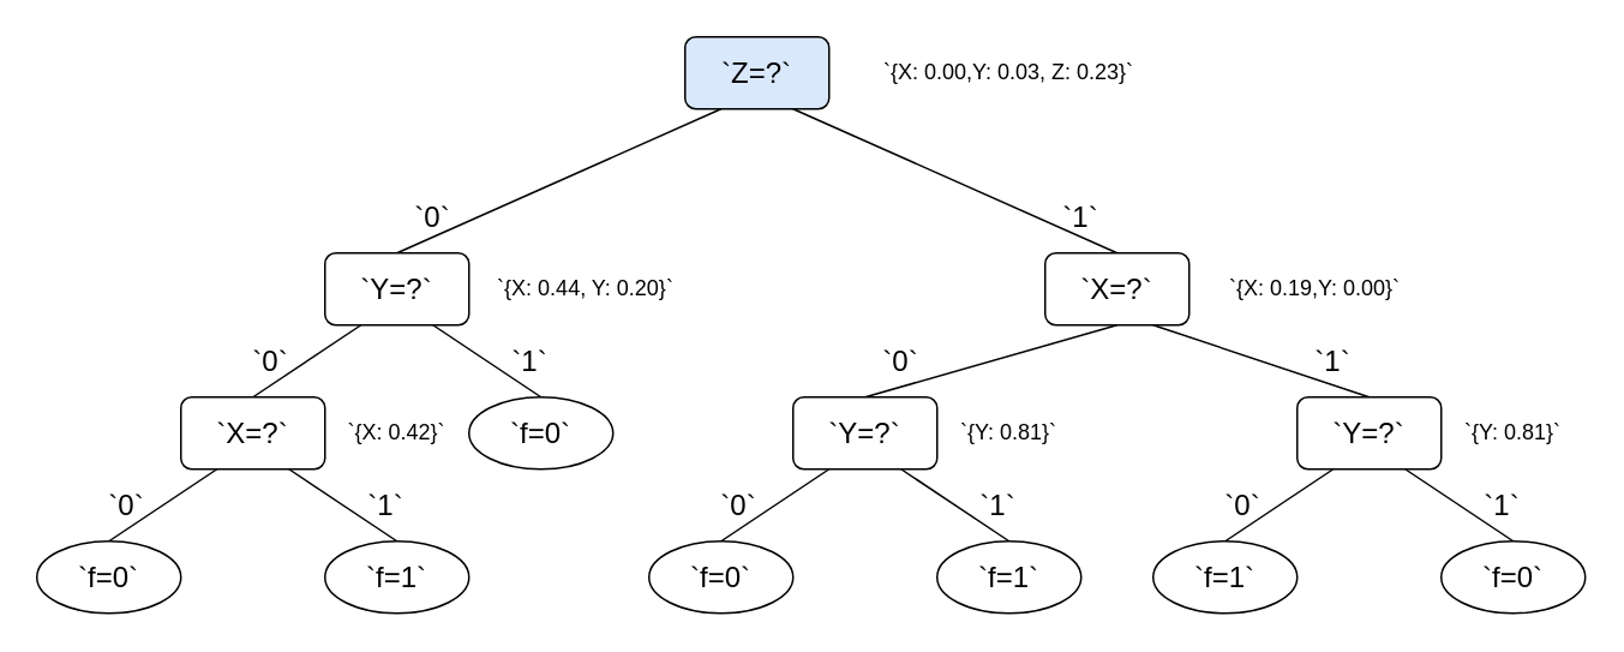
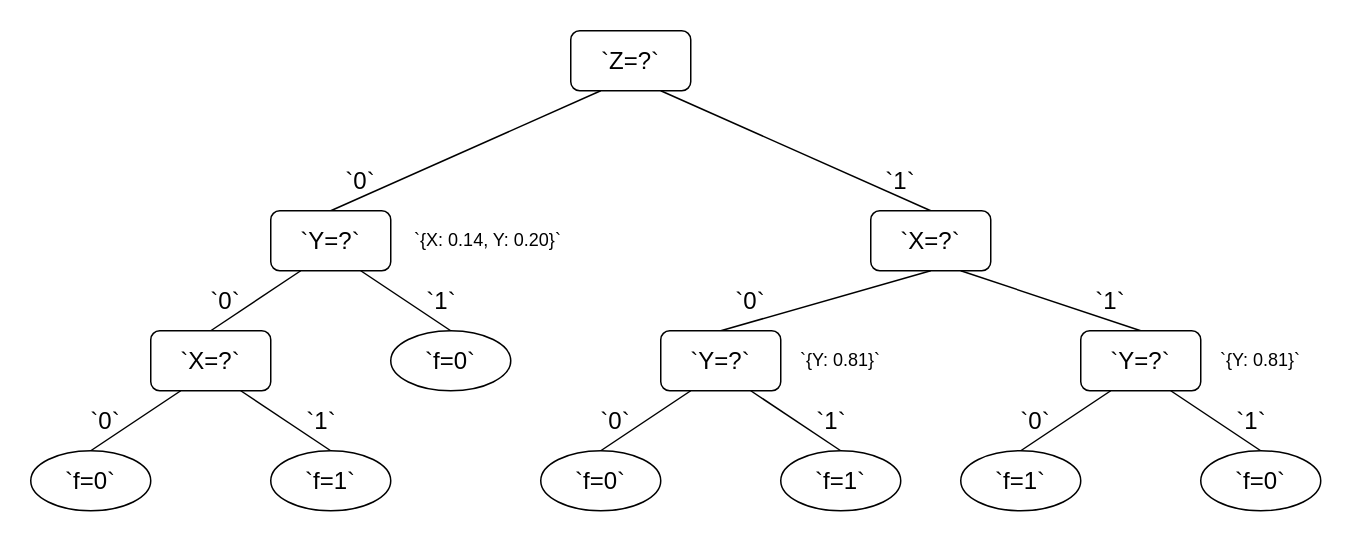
- <mxCell id="4" value="&lt;font style=&quot;font-size: 16px&quot;&gt;`Z=?`&lt;/font&gt;" style="rounded=1;whiteSpace=wrap;html=1;fillColor=#dae8fc;" parent="1" vertex="1"><mxGeometry x="380" y="20" width="80" height="40" as="geometry" /></mxCell>
+ <mxCell id="4" value="&lt;font style=&quot;font-size: 16px&quot;&gt;`Z=?`&lt;/font&gt;" style="rounded=1;whiteSpace=wrap;html=1;" parent="1" vertex="1"><mxGeometry x="380" y="20" width="80" height="40" as="geometry" /></mxCell>
- <mxCell id="19" value="&lt;font style=&quot;font-size: 12px&quot;&gt;`{X: 0.00,Y: 0.03, Z: 0.23}`&lt;/font&gt;" style="text;html=1;strokeColor=none;fillColor=none;align=center;verticalAlign=middle;whiteSpace=wrap;rounded=0;" parent="1" vertex="1"><mxGeometry x="460" y="30" width="200" height="20" as="geometry" /></mxCell>
- <mxCell id="36" value="&lt;font style=&quot;font-size: 12px&quot;&gt;`{X: 0.44, Y: 0.20}`&lt;/font&gt;" style="text;html=1;strokeColor=none;fillColor=none;align=center;verticalAlign=middle;whiteSpace=wrap;rounded=0;" vertex="1" parent="1"><mxGeometry x="260" y="150" width="130" height="20" as="geometry" /></mxCell>
+ <mxCell id="36" value="&lt;font style=&quot;font-size: 12px&quot;&gt;`{X: 0.14, Y: 0.20}`&lt;/font&gt;" style="text;html=1;strokeColor=none;fillColor=none;align=center;verticalAlign=middle;whiteSpace=wrap;rounded=0;" vertex="1" parent="1"><mxGeometry x="260" y="150" width="130" height="20" as="geometry" /></mxCell>
- <mxCell id="20" value="&lt;font style=&quot;font-size: 12px&quot;&gt;`{X: 0.19,Y: 0.00}`&lt;/font&gt;" style="text;html=1;strokeColor=none;fillColor=none;align=center;verticalAlign=middle;whiteSpace=wrap;rounded=0;" parent="1" vertex="1"><mxGeometry x="660" y="150" width="140" height="20" as="geometry" /></mxCell>
- <mxCell id="44" value="&lt;font style=&quot;font-size: 12px&quot;&gt;`{X: 0.42}`&lt;/font&gt;" style="text;html=1;strokeColor=none;fillColor=none;align=center;verticalAlign=middle;whiteSpace=wrap;rounded=0;" vertex="1" parent="1"><mxGeometry x="180" y="230" width="80" height="20" as="geometry" /></mxCell>
